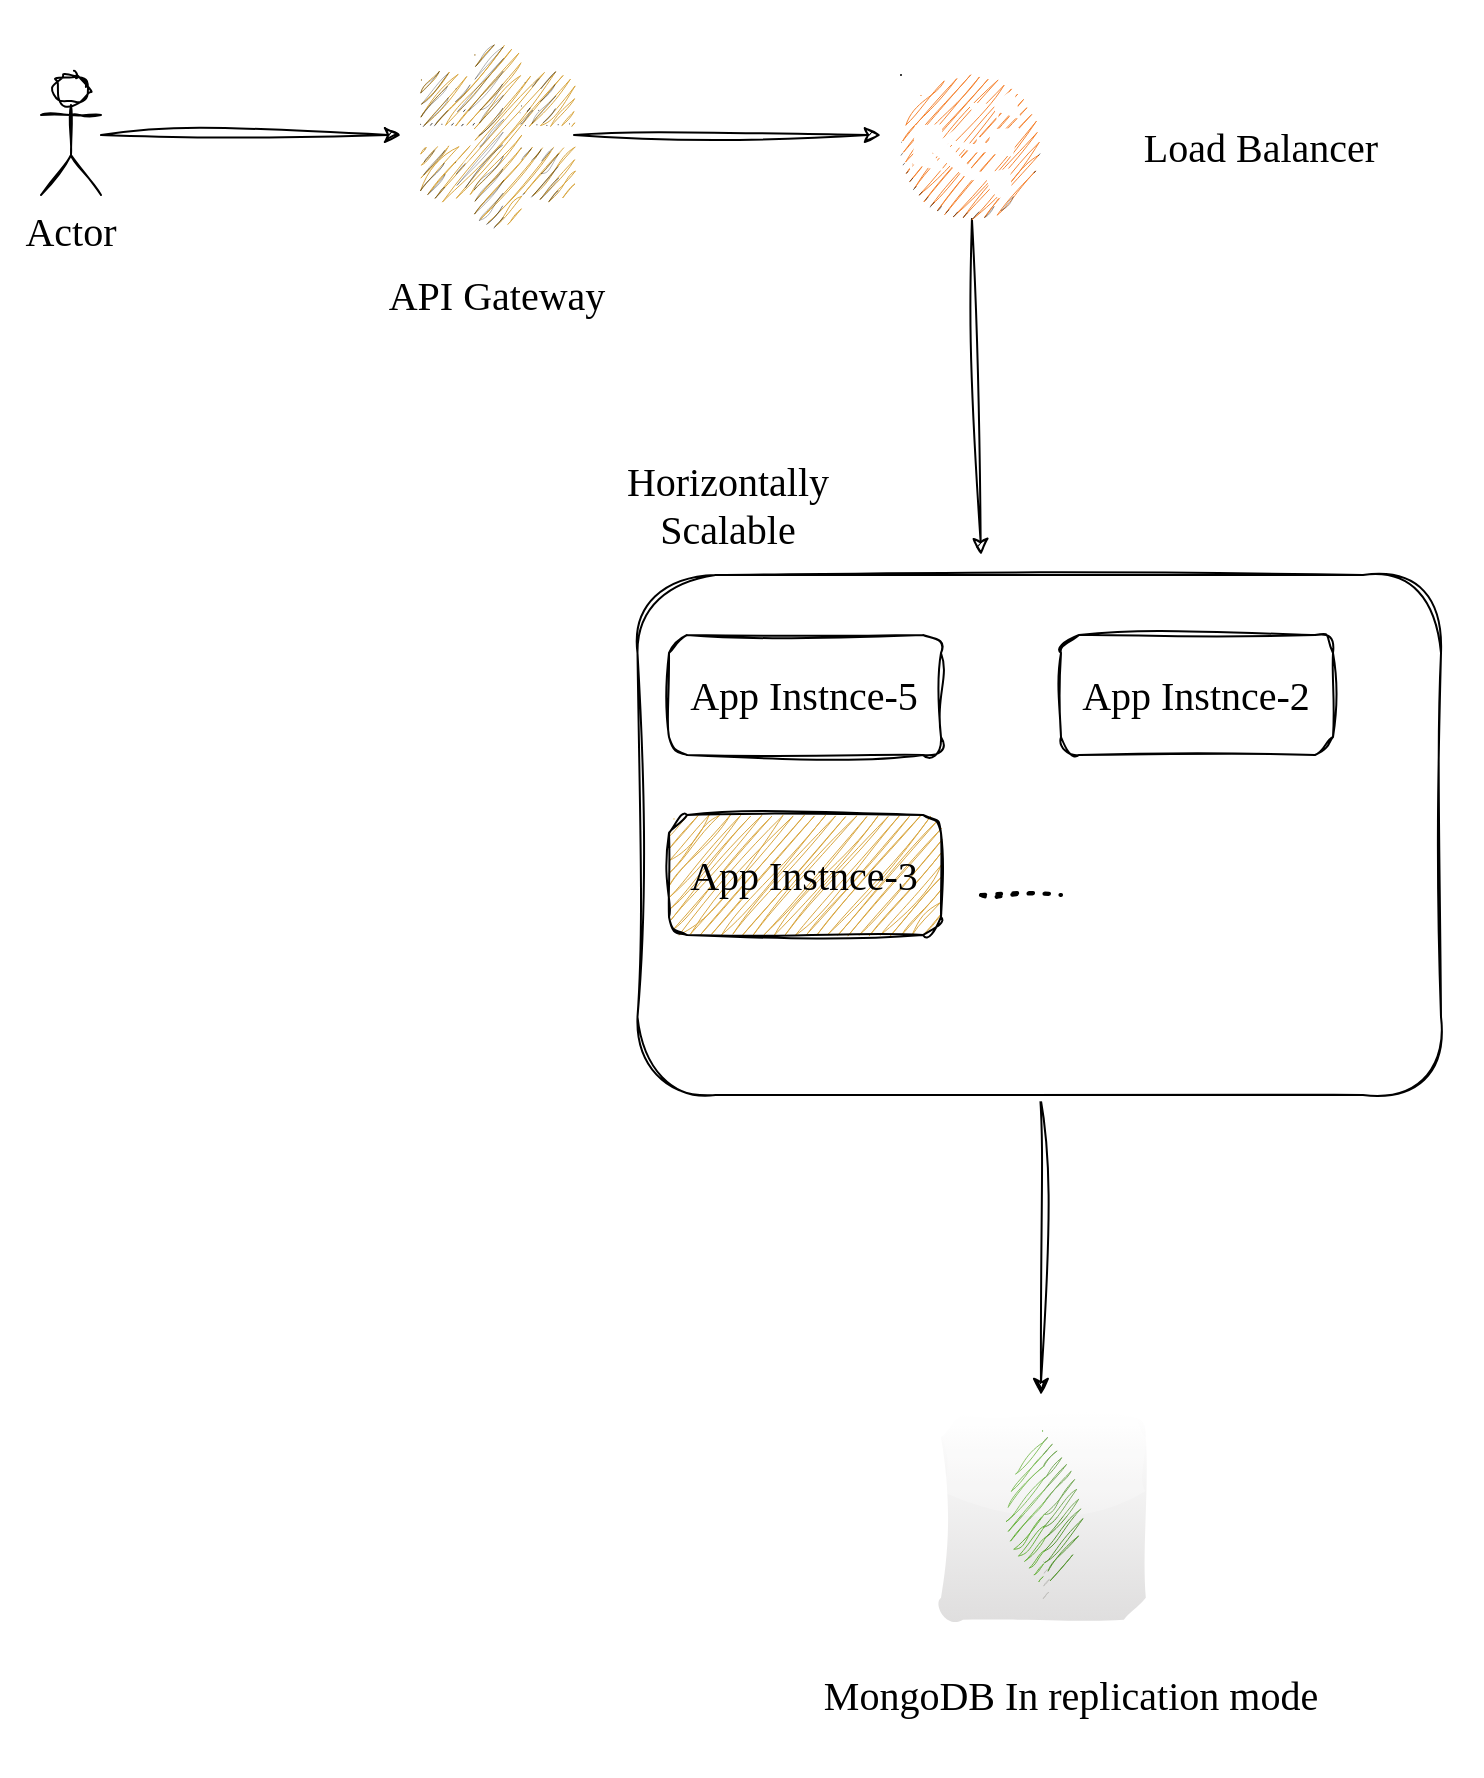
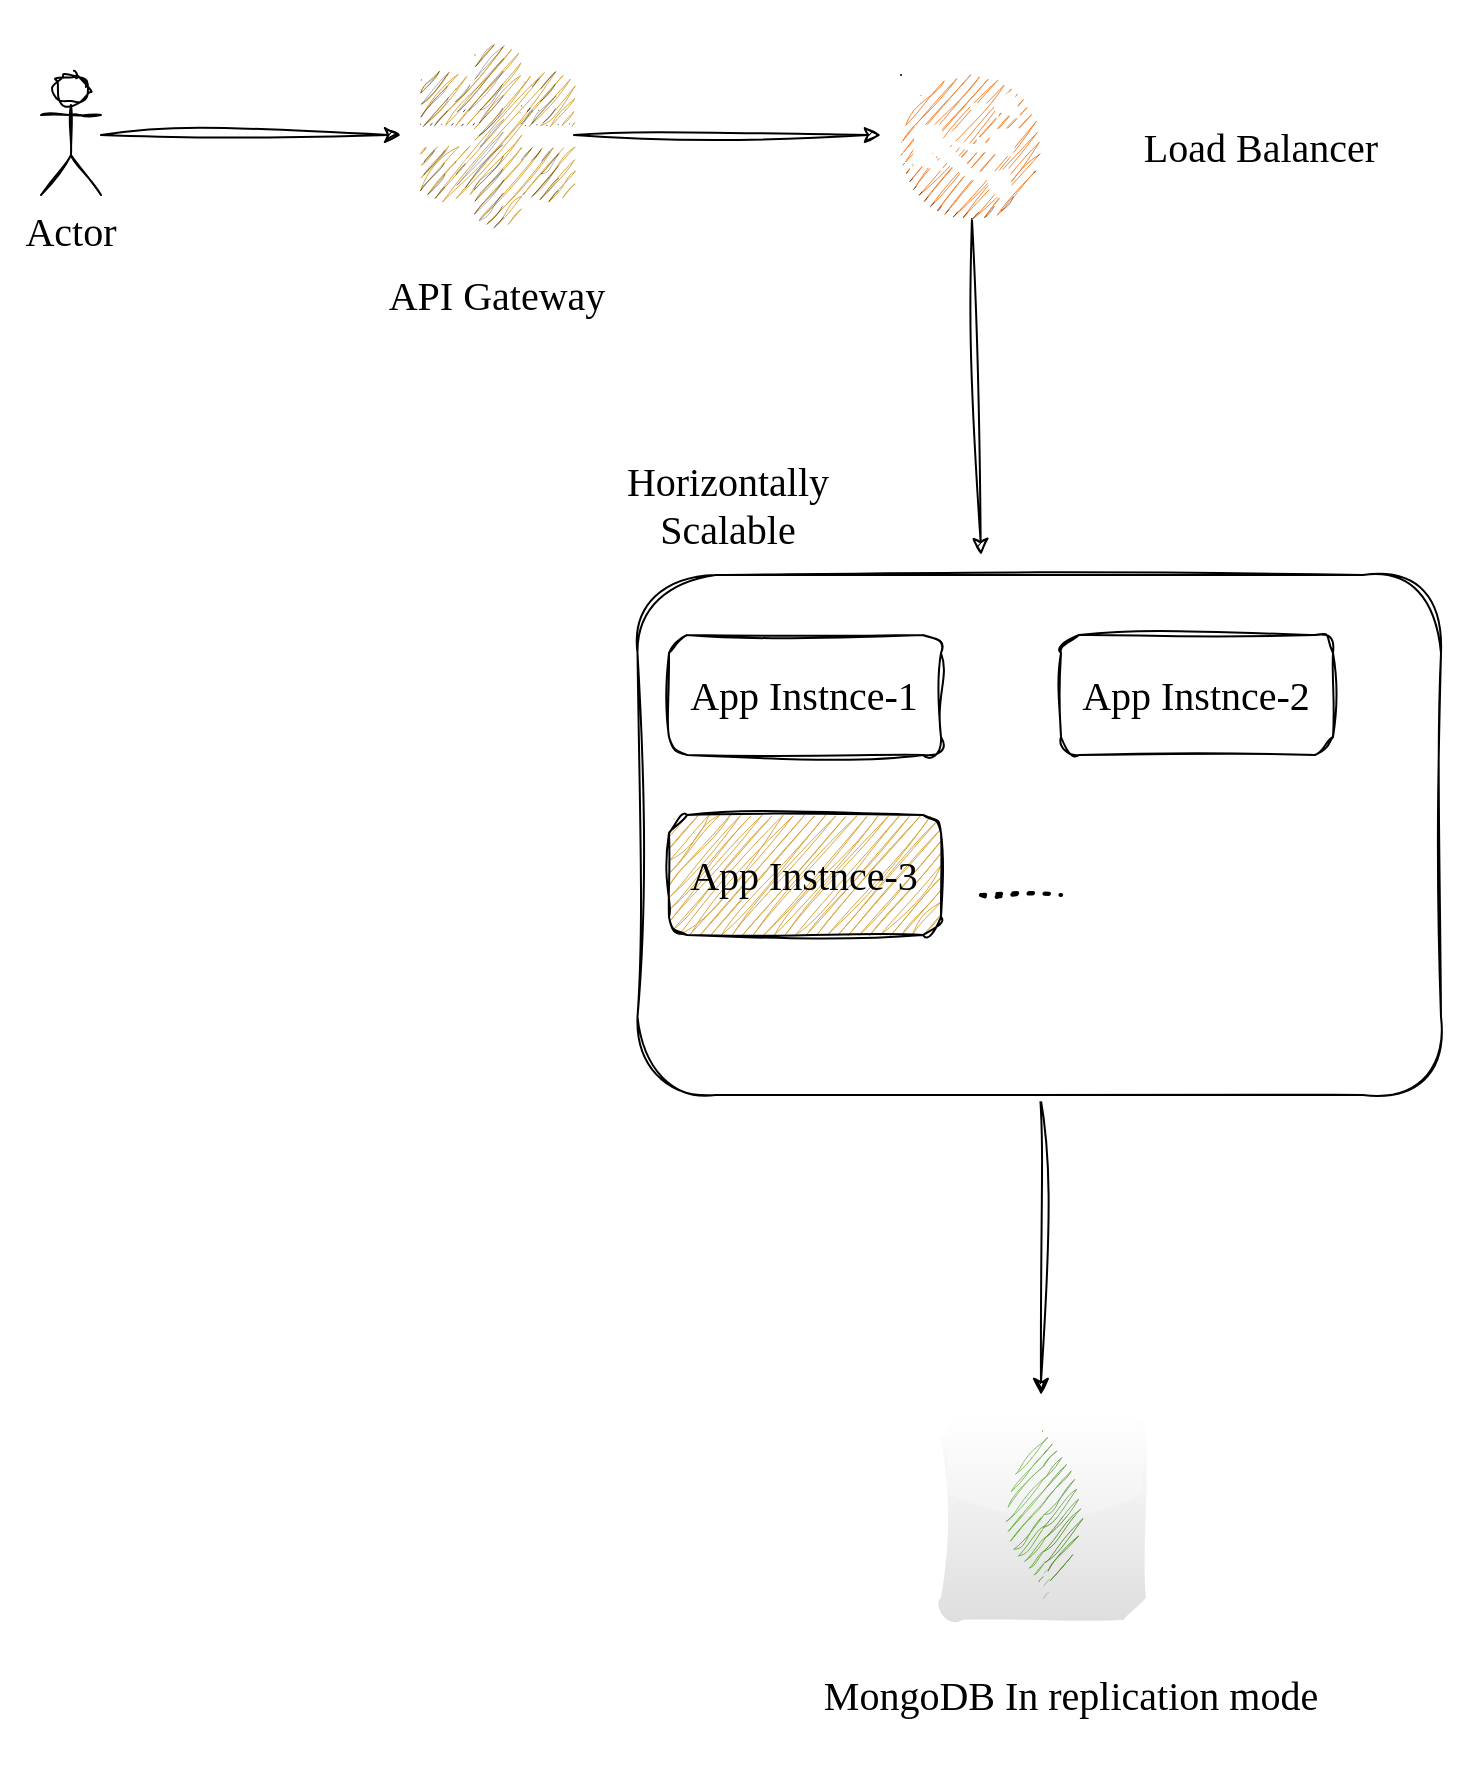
- <mxCell id="12" value="App Instnce-5" style="rounded=1;whiteSpace=wrap;html=1;sketch=1;hachureGap=4;jiggle=2;curveFitting=1;fontFamily=Architects Daughter;fontSource=https%3A%2F%2Ffonts.googleapis.com%2Fcss%3Ffamily%3DArchitects%2BDaughter;fontSize=20;" vertex="1" parent="1"><mxGeometry x="334" y="317" width="136" height="60" as="geometry" /></mxCell>
+ <mxCell id="12" value="App Instnce-1" style="rounded=1;whiteSpace=wrap;html=1;sketch=1;hachureGap=4;jiggle=2;curveFitting=1;fontFamily=Architects Daughter;fontSource=https%3A%2F%2Ffonts.googleapis.com%2Fcss%3Ffamily%3DArchitects%2BDaughter;fontSize=20;" vertex="1" parent="1"><mxGeometry x="334" y="317" width="136" height="60" as="geometry" /></mxCell>
